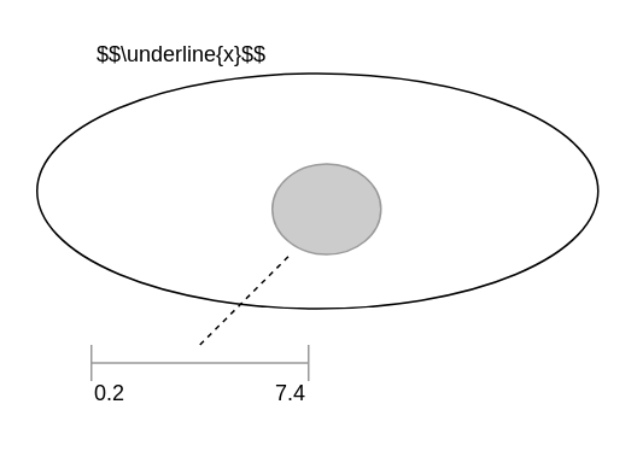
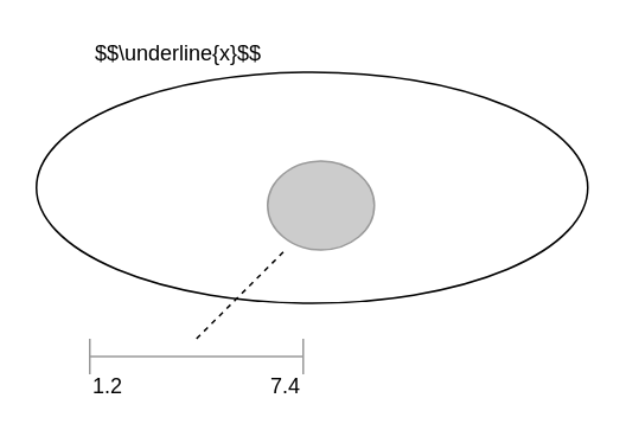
- <mxCell id="6" value="0.2" style="text;html=1;resizable=0;points=[];autosize=1;align=left;verticalAlign=top;spacingTop=-4;" vertex="1" parent="1"><mxGeometry x="50" y="207" width="30" height="20" as="geometry" /></mxCell>
+ <mxCell id="6" value="1.2" style="text;html=1;resizable=0;points=[];autosize=1;align=left;verticalAlign=top;spacingTop=-4;" vertex="1" parent="1"><mxGeometry x="50" y="207" width="30" height="20" as="geometry" /></mxCell>
